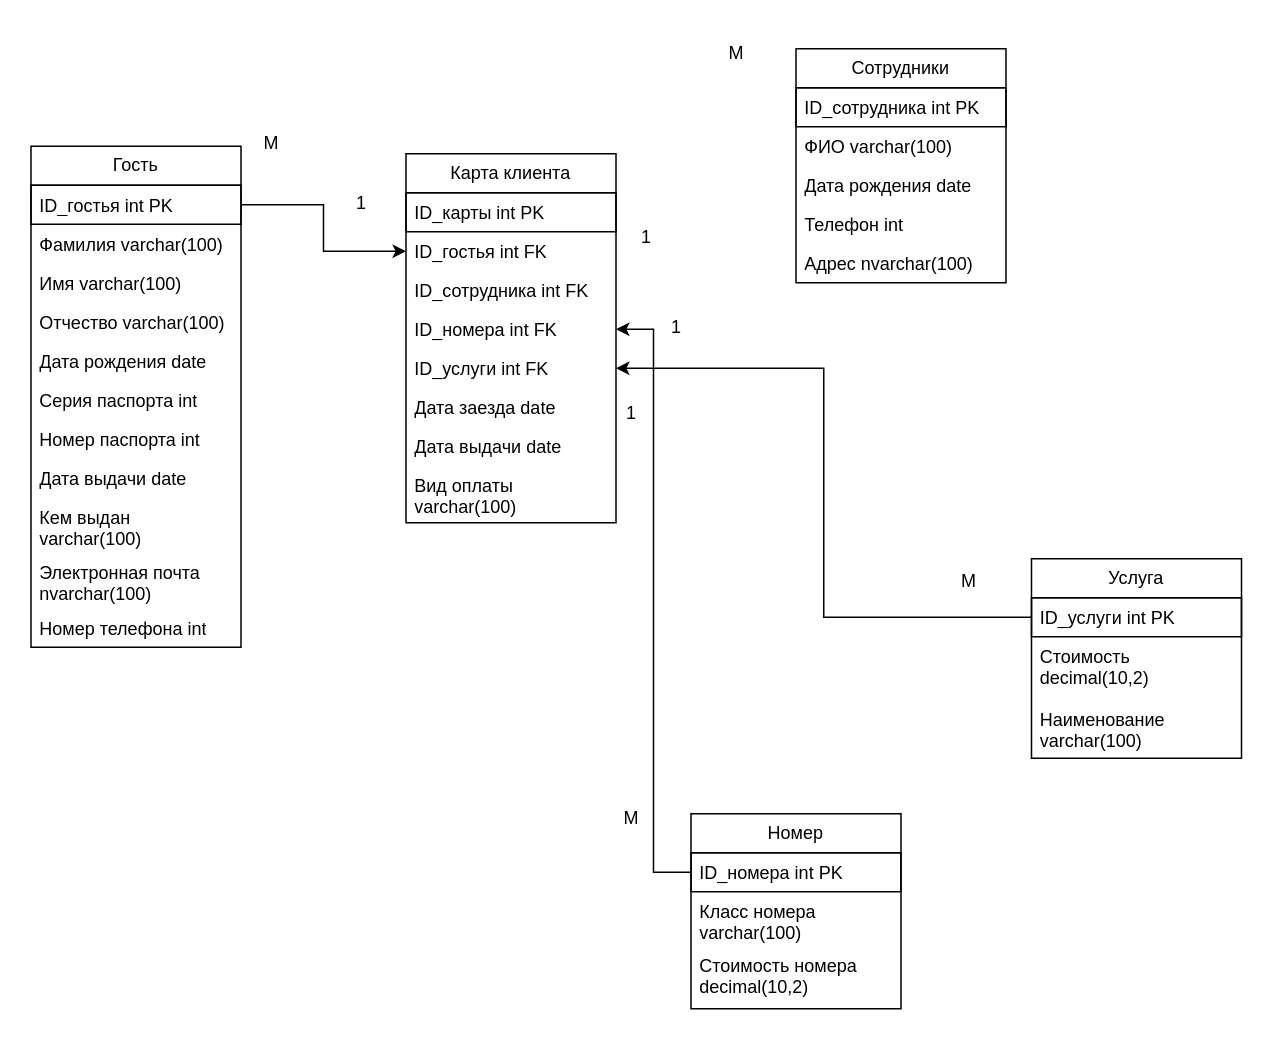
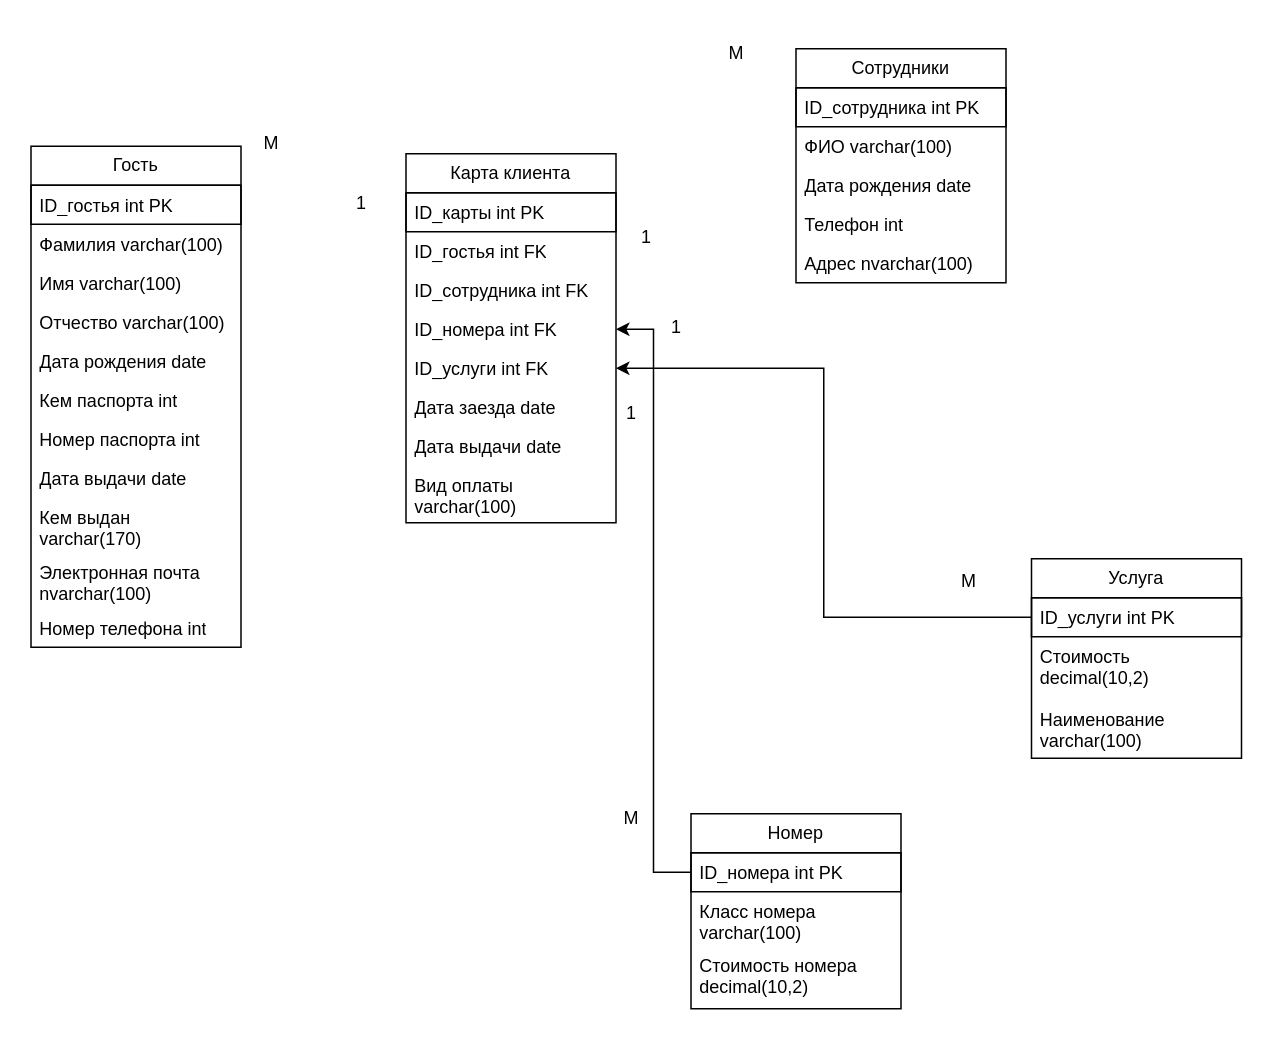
- <mxCell id="37" style="edgeStyle=orthogonalEdgeStyle;rounded=0;orthogonalLoop=1;jettySize=auto;html=1;entryX=0;entryY=0.5;entryDx=0;entryDy=0;" edge="1" parent="1" source="3" target="16"><mxGeometry relative="1" as="geometry" /></mxCell>
- <mxCell id="8" value="Серия паспорта int" style="text;strokeColor=none;fillColor=none;align=left;verticalAlign=top;spacingLeft=4;spacingRight=4;overflow=hidden;rotatable=0;points=[[0,0.5],[1,0.5]];portConstraint=eastwest;whiteSpace=wrap;html=1;" vertex="1" parent="2"><mxGeometry y="156" width="140" height="26" as="geometry" /></mxCell>
+ <mxCell id="8" value="Кем паспорта int" style="text;strokeColor=none;fillColor=none;align=left;verticalAlign=top;spacingLeft=4;spacingRight=4;overflow=hidden;rotatable=0;points=[[0,0.5],[1,0.5]];portConstraint=eastwest;whiteSpace=wrap;html=1;" vertex="1" parent="2"><mxGeometry y="156" width="140" height="26" as="geometry" /></mxCell>
- <mxCell id="11" value="Кем выдан varchar(100)" style="text;strokeColor=none;fillColor=none;align=left;verticalAlign=top;spacingLeft=4;spacingRight=4;overflow=hidden;rotatable=0;points=[[0,0.5],[1,0.5]];portConstraint=eastwest;whiteSpace=wrap;html=1;" vertex="1" parent="2"><mxGeometry y="234" width="140" height="37" as="geometry" /></mxCell>
+ <mxCell id="11" value="Кем выдан varchar(170)" style="text;strokeColor=none;fillColor=none;align=left;verticalAlign=top;spacingLeft=4;spacingRight=4;overflow=hidden;rotatable=0;points=[[0,0.5],[1,0.5]];portConstraint=eastwest;whiteSpace=wrap;html=1;" vertex="1" parent="2"><mxGeometry y="234" width="140" height="37" as="geometry" /></mxCell>
